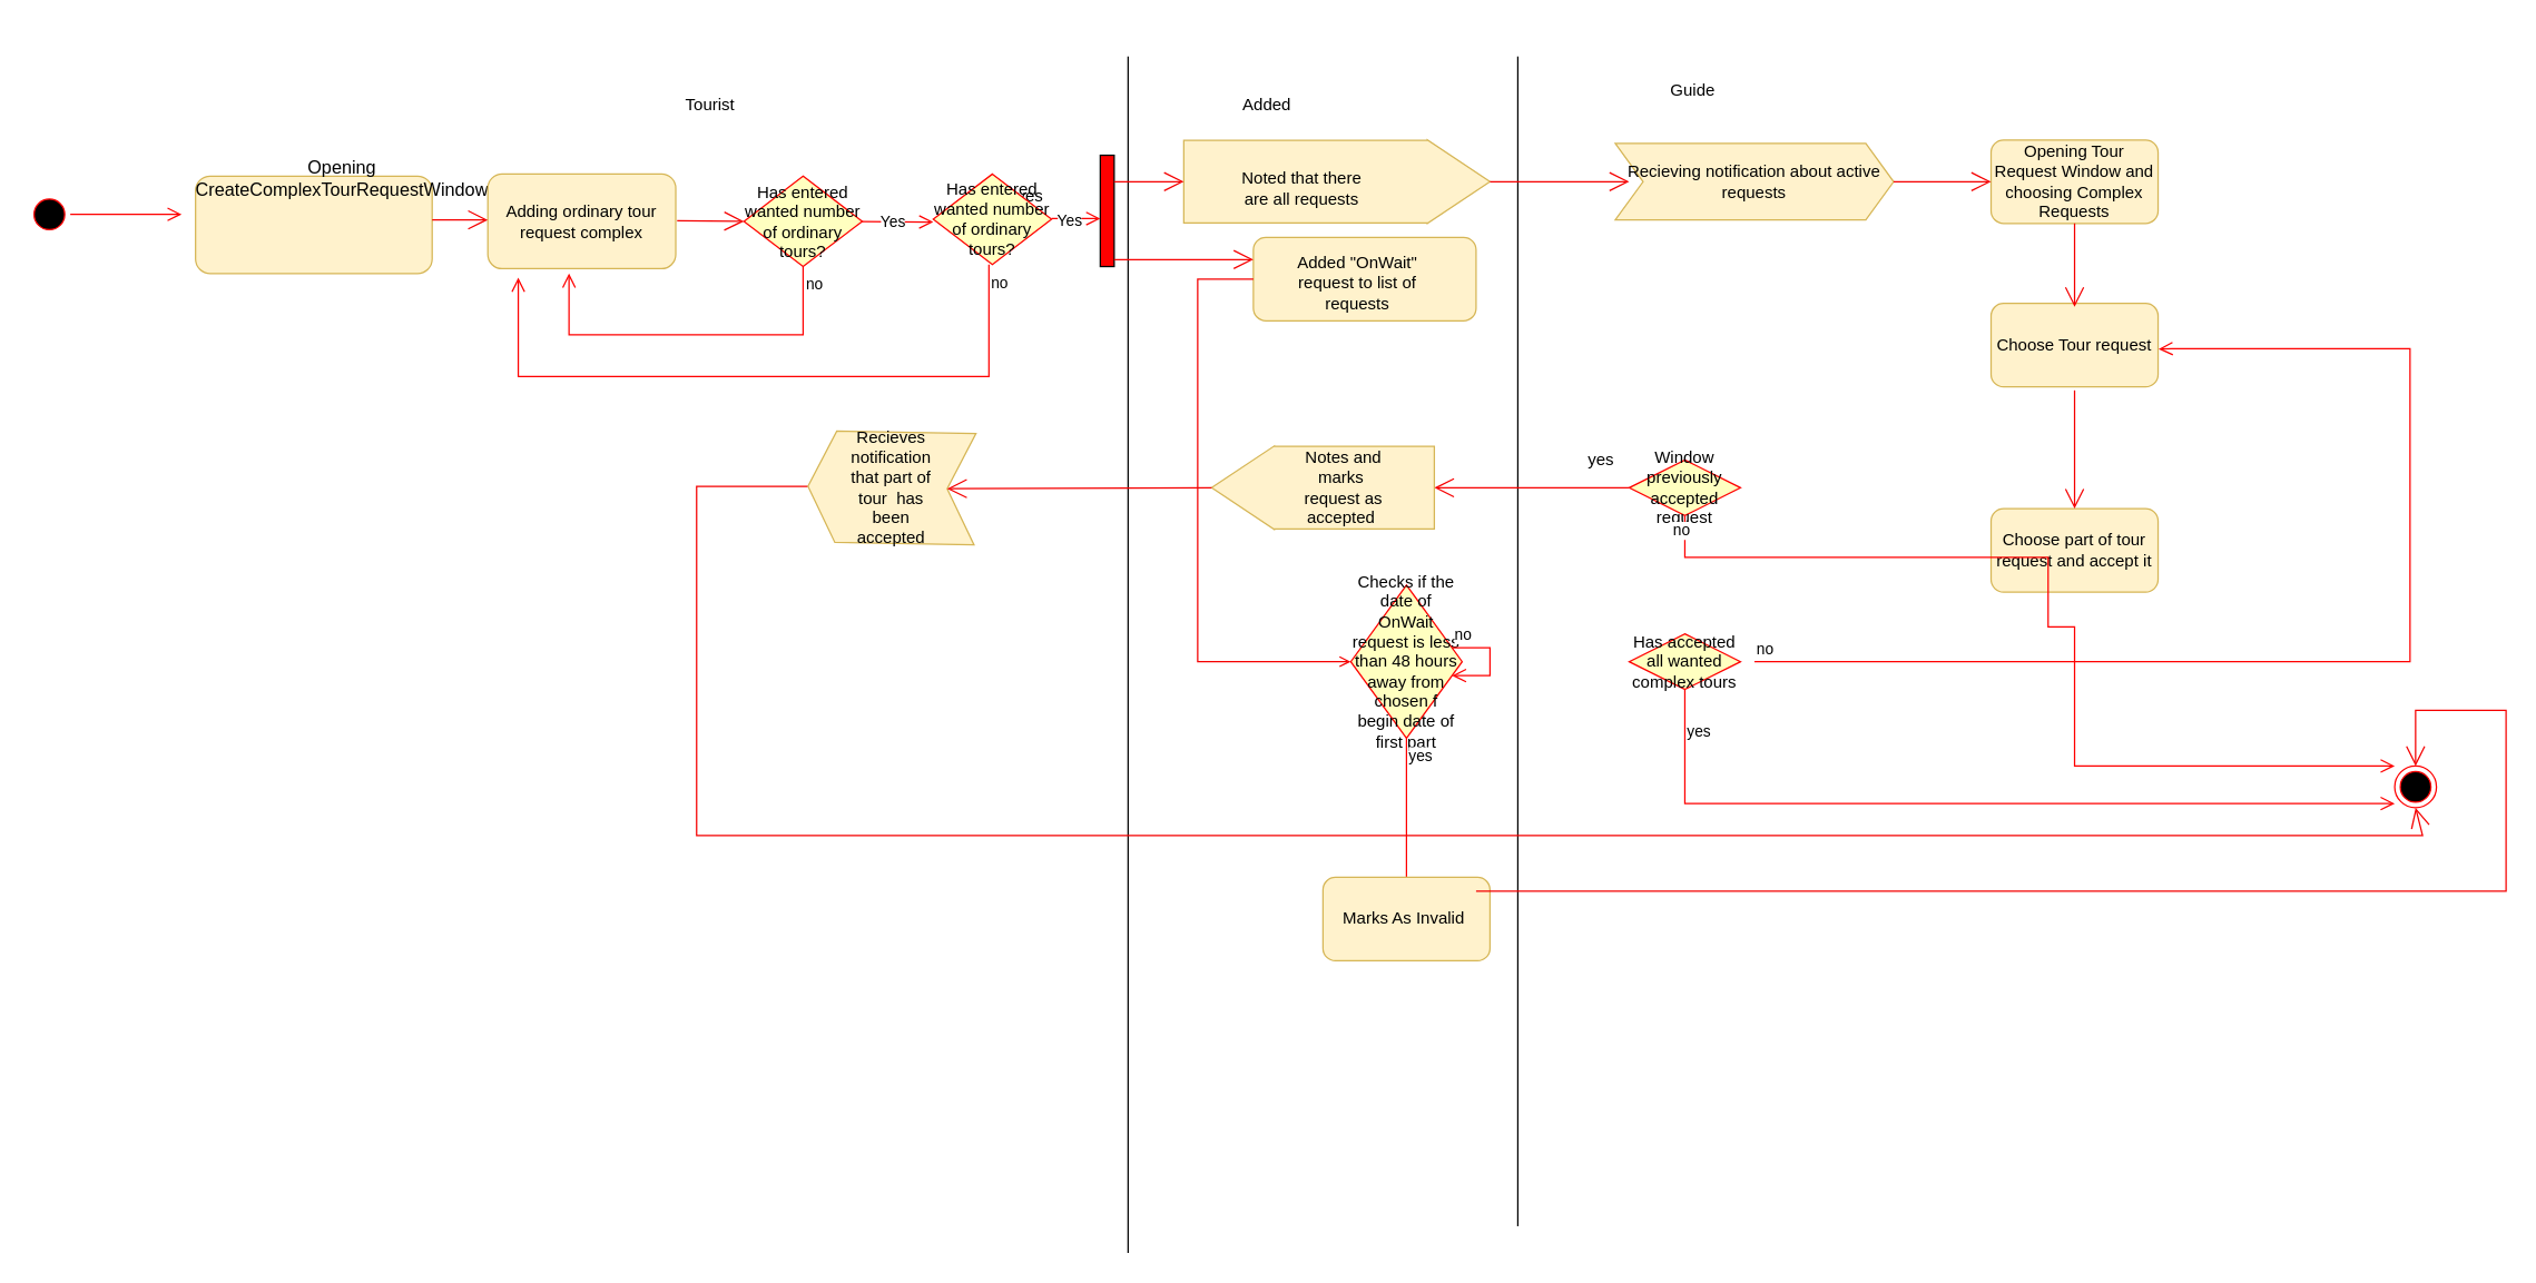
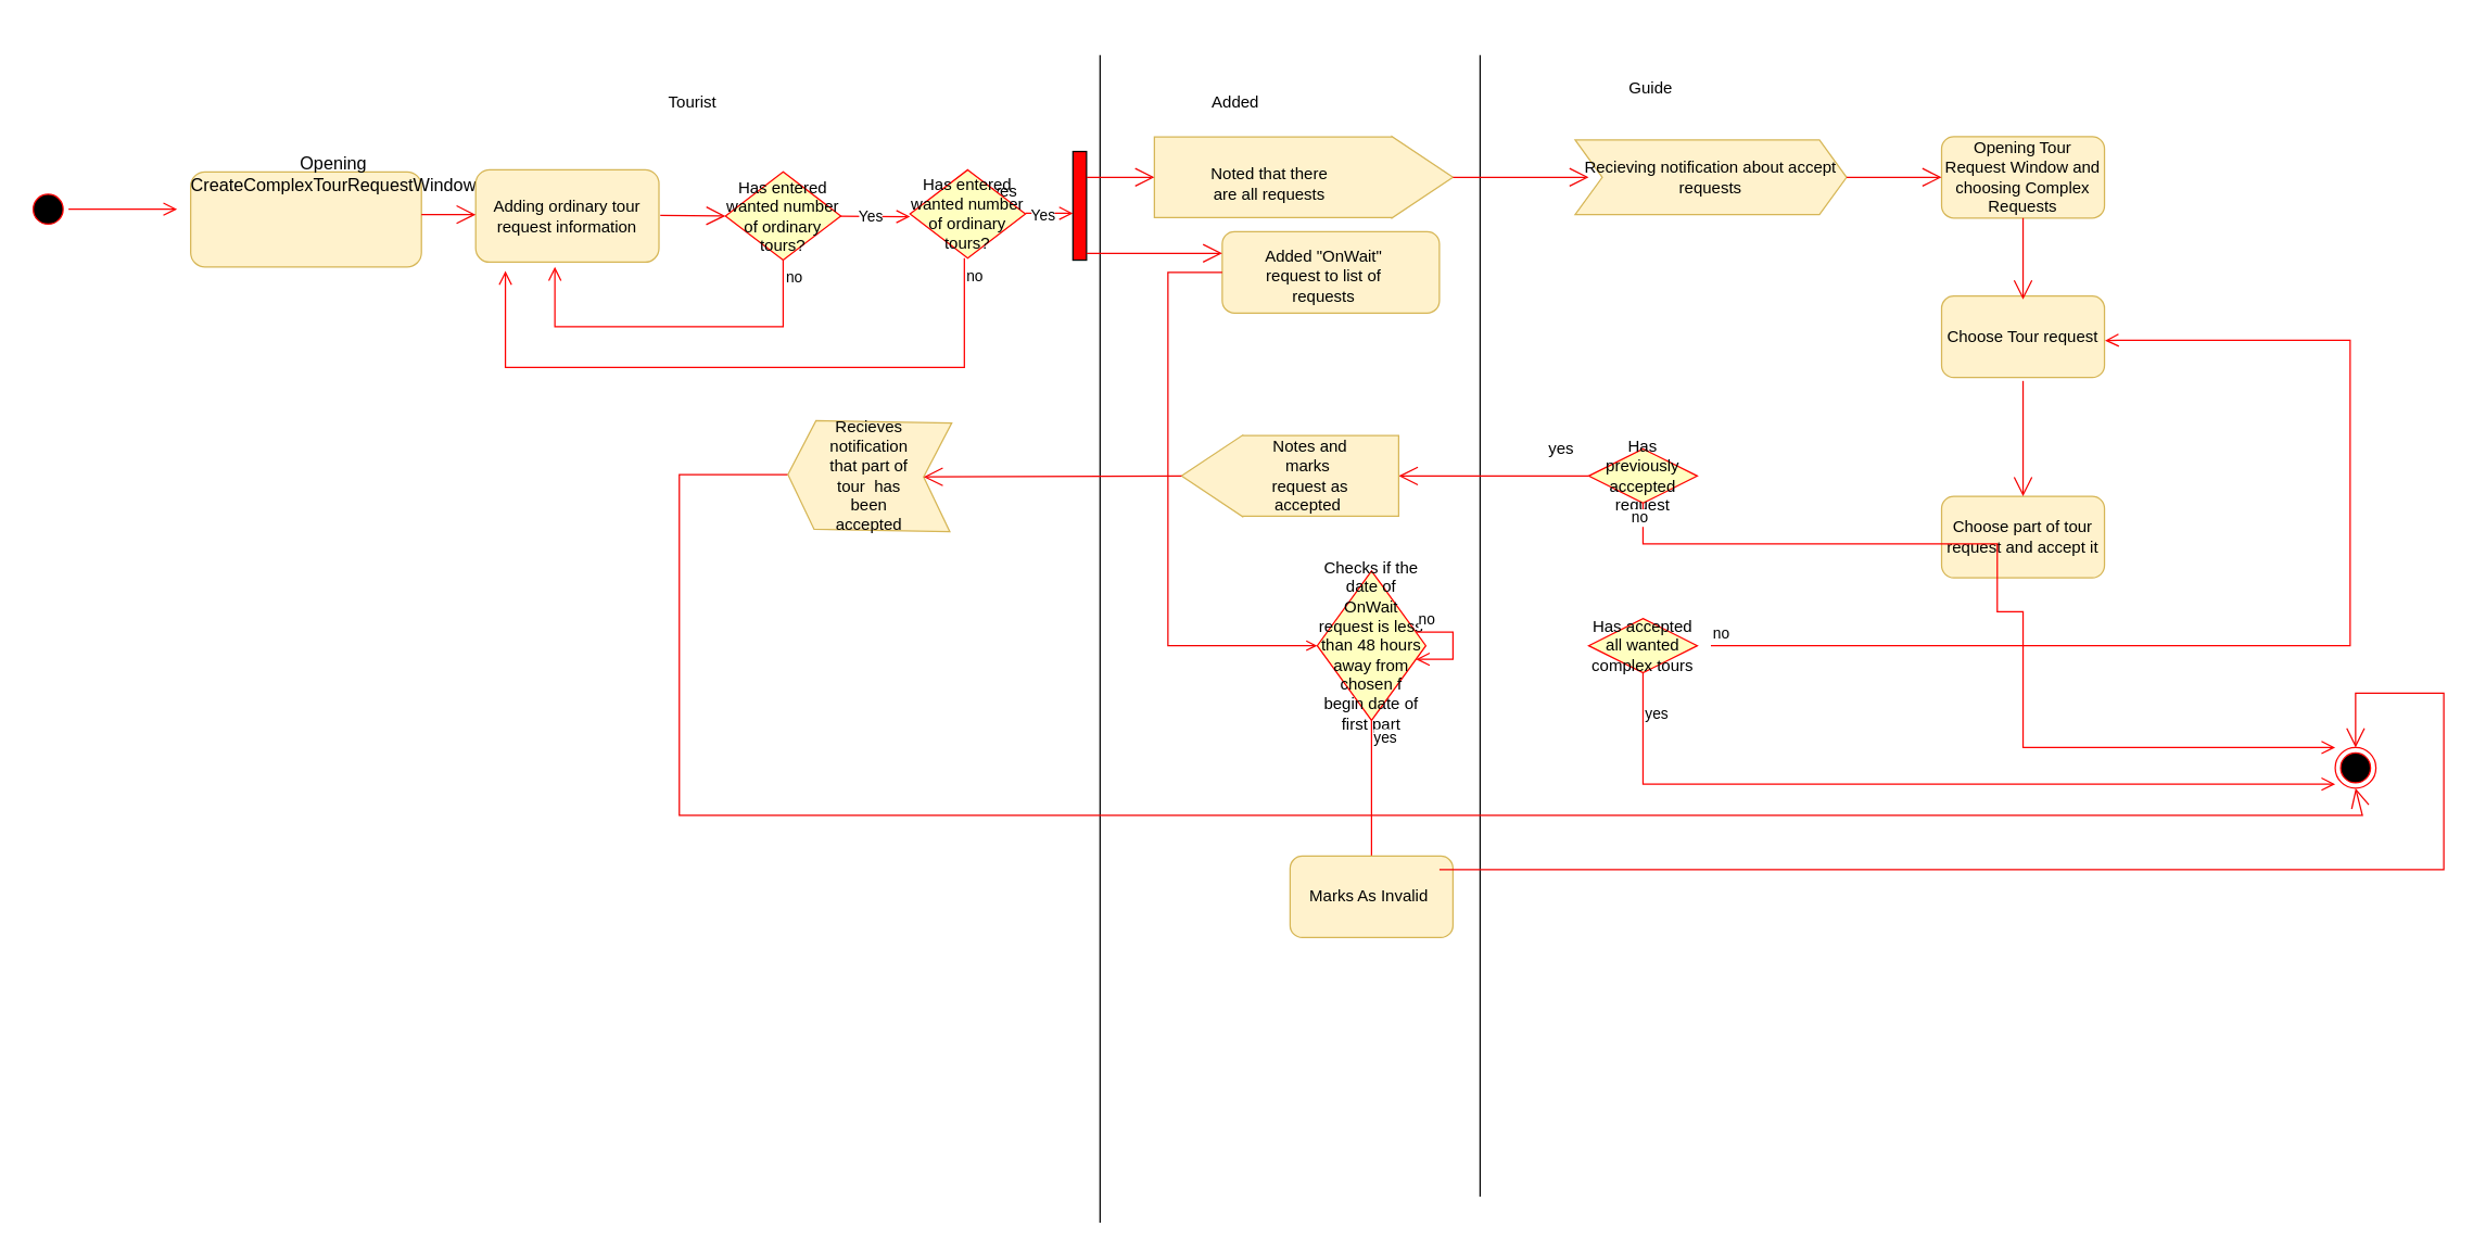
- <mxCell id="10" value="Recieving notification about active requests" style="shape=step;perimeter=stepPerimeter;whiteSpace=wrap;html=1;fixedSize=1;fillColor=#fff2cc;strokeColor=#d6b656;" parent="1" vertex="1"><mxGeometry x="1160" y="102.5" width="200" height="55" as="geometry" /></mxCell>
+ <mxCell id="10" value="Recieving notification about accept requests" style="shape=step;perimeter=stepPerimeter;whiteSpace=wrap;html=1;fixedSize=1;fillColor=#fff2cc;strokeColor=#d6b656;" parent="1" vertex="1"><mxGeometry x="1160" y="102.5" width="200" height="55" as="geometry" /></mxCell>
- <mxCell id="9" value="Adding ordinary tour request complex" style="rounded=1;whiteSpace=wrap;html=1;fillColor=#fff2cc;strokeColor=#d6b656;" parent="1" vertex="1"><mxGeometry x="350" y="124.5" width="135" height="68" as="geometry" /></mxCell>
+ <mxCell id="9" value="Adding ordinary tour request information" style="rounded=1;whiteSpace=wrap;html=1;fillColor=#fff2cc;strokeColor=#d6b656;" parent="1" vertex="1"><mxGeometry x="350" y="124.5" width="135" height="68" as="geometry" /></mxCell>
- <mxCell id="38" value="Window previously accepted request" style="rhombus;whiteSpace=wrap;html=1;fontColor=#000000;fillColor=#ffffc0;strokeColor=#ff0000;" parent="1" vertex="1"><mxGeometry x="1170" y="330" width="80" height="40" as="geometry" /></mxCell>
+ <mxCell id="38" value="Has previously accepted request" style="rhombus;whiteSpace=wrap;html=1;fontColor=#000000;fillColor=#ffffc0;strokeColor=#ff0000;" parent="1" vertex="1"><mxGeometry x="1170" y="330" width="80" height="40" as="geometry" /></mxCell>
